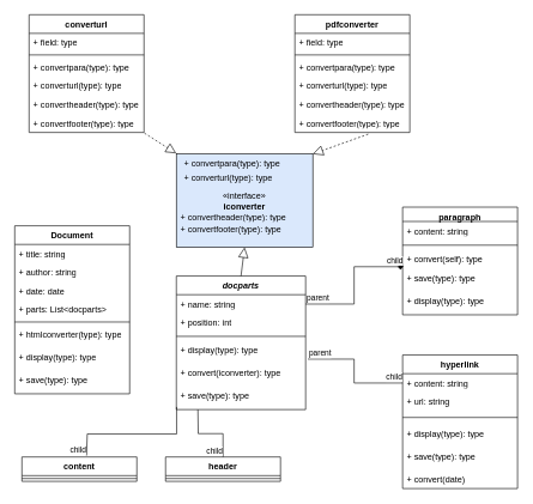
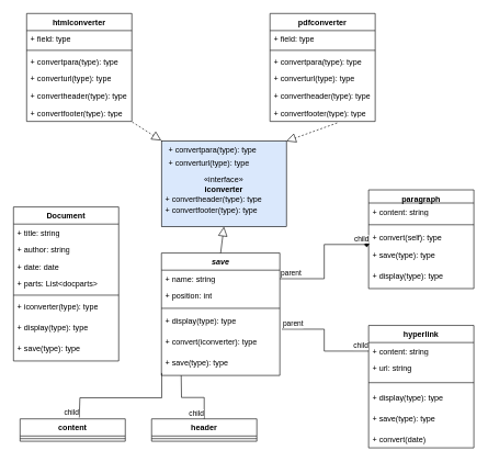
- <mxCell id="36" value="converturl" style="swimlane;fontStyle=1;align=center;verticalAlign=top;childLayout=stackLayout;horizontal=1;startSize=26;horizontalStack=0;resizeParent=1;resizeParentMax=0;resizeLast=0;collapsible=1;marginBottom=0;whiteSpace=wrap;html=1;" vertex="1" parent="1"><mxGeometry x="40" y="20" width="160" height="164" as="geometry" /></mxCell>
+ <mxCell id="36" value="htmlconverter" style="swimlane;fontStyle=1;align=center;verticalAlign=top;childLayout=stackLayout;horizontal=1;startSize=26;horizontalStack=0;resizeParent=1;resizeParentMax=0;resizeLast=0;collapsible=1;marginBottom=0;whiteSpace=wrap;html=1;" vertex="1" parent="1"><mxGeometry x="40" y="20" width="160" height="164" as="geometry" /></mxCell>
- <mxCell id="2" value="&lt;i&gt;docparts&lt;/i&gt;" style="swimlane;fontStyle=1;align=center;verticalAlign=top;childLayout=stackLayout;horizontal=1;startSize=26;horizontalStack=0;resizeParent=1;resizeParentMax=0;resizeLast=0;collapsible=1;marginBottom=0;whiteSpace=wrap;html=1;" vertex="1" parent="1"><mxGeometry x="245" y="384" width="180" height="186" as="geometry" /></mxCell>
+ <mxCell id="2" value="&lt;i&gt;save&lt;/i&gt;" style="swimlane;fontStyle=1;align=center;verticalAlign=top;childLayout=stackLayout;horizontal=1;startSize=26;horizontalStack=0;resizeParent=1;resizeParentMax=0;resizeLast=0;collapsible=1;marginBottom=0;whiteSpace=wrap;html=1;" vertex="1" parent="1"><mxGeometry x="245" y="384" width="180" height="186" as="geometry" /></mxCell>
- <mxCell id="32" value="+ htmlconverter(type): type" style="text;strokeColor=none;fillColor=none;align=left;verticalAlign=top;spacingLeft=4;spacingRight=4;overflow=hidden;rotatable=0;points=[[0,0.5],[1,0.5]];portConstraint=eastwest;whiteSpace=wrap;html=1;" vertex="1" parent="26"><mxGeometry y="138" width="160" height="32" as="geometry" /></mxCell>
+ <mxCell id="32" value="+ iconverter(type): type" style="text;strokeColor=none;fillColor=none;align=left;verticalAlign=top;spacingLeft=4;spacingRight=4;overflow=hidden;rotatable=0;points=[[0,0.5],[1,0.5]];portConstraint=eastwest;whiteSpace=wrap;html=1;" vertex="1" parent="26"><mxGeometry y="138" width="160" height="32" as="geometry" /></mxCell>
